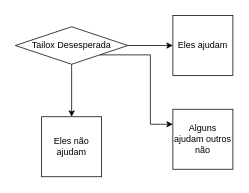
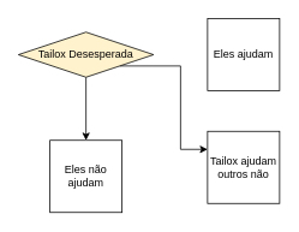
- <mxCell id="5" value="Tailox Desesperada" style="rhombus;whiteSpace=wrap;html=1;" vertex="1" parent="1"><mxGeometry x="20" y="35" width="150" height="50" as="geometry" /></mxCell>
+ <mxCell id="5" value="Tailox Desesperada" style="rhombus;whiteSpace=wrap;html=1;fillColor=#fff2cc;" vertex="1" parent="1"><mxGeometry x="20" y="35" width="150" height="50" as="geometry" /></mxCell>
- <mxCell id="2" style="edgeStyle=orthogonalEdgeStyle;rounded=0;orthogonalLoop=1;jettySize=auto;html=1;exitX=1;exitY=0.5;exitDx=0;exitDy=0;" edge="1" parent="1" source="5" target="6"><mxGeometry relative="1" as="geometry" /></mxCell>
- <mxCell id="8" value="Alguns ajudam outros não" style="whiteSpace=wrap;html=1;aspect=fixed;" vertex="1" parent="1"><mxGeometry x="230" y="145" width="80" height="80" as="geometry" /></mxCell>
+ <mxCell id="8" value="Tailox ajudam outros não" style="whiteSpace=wrap;html=1;aspect=fixed;" vertex="1" parent="1"><mxGeometry x="230" y="145" width="80" height="80" as="geometry" /></mxCell>
